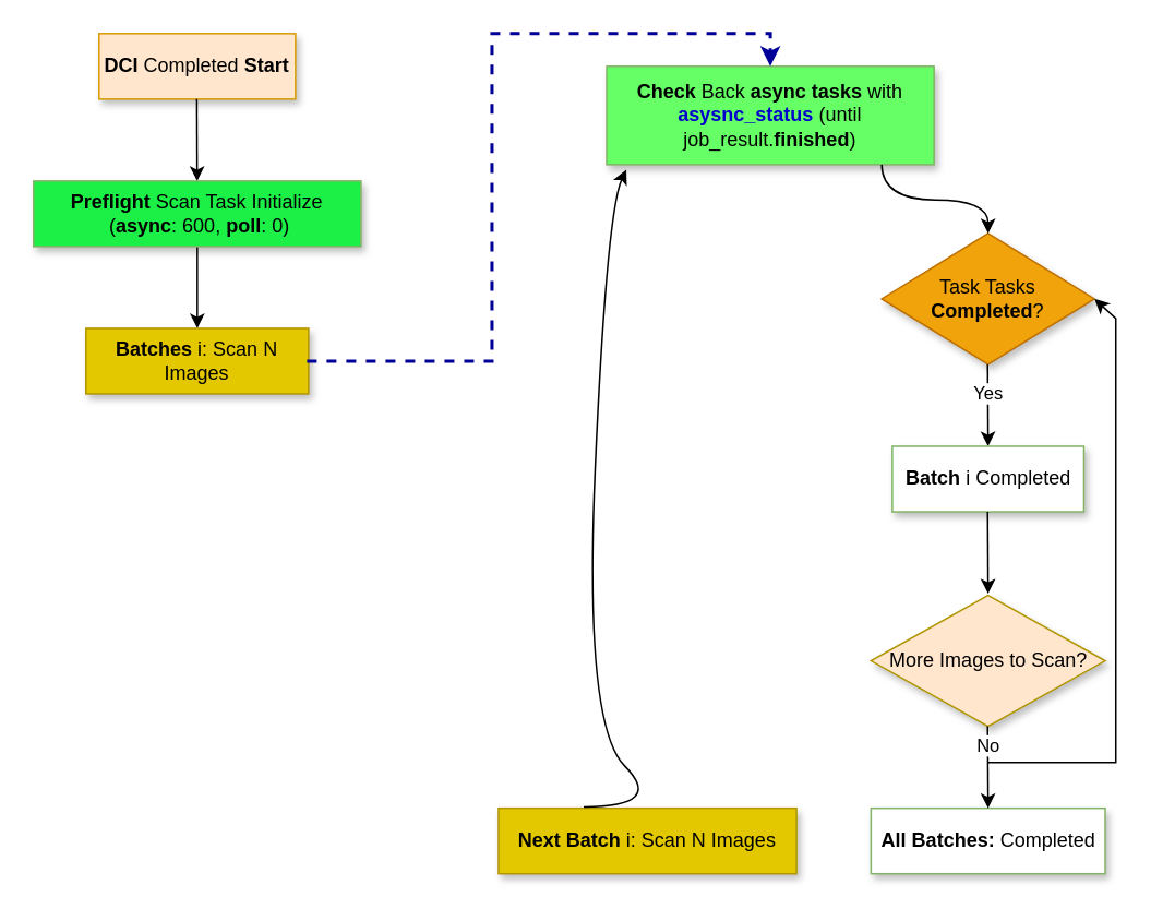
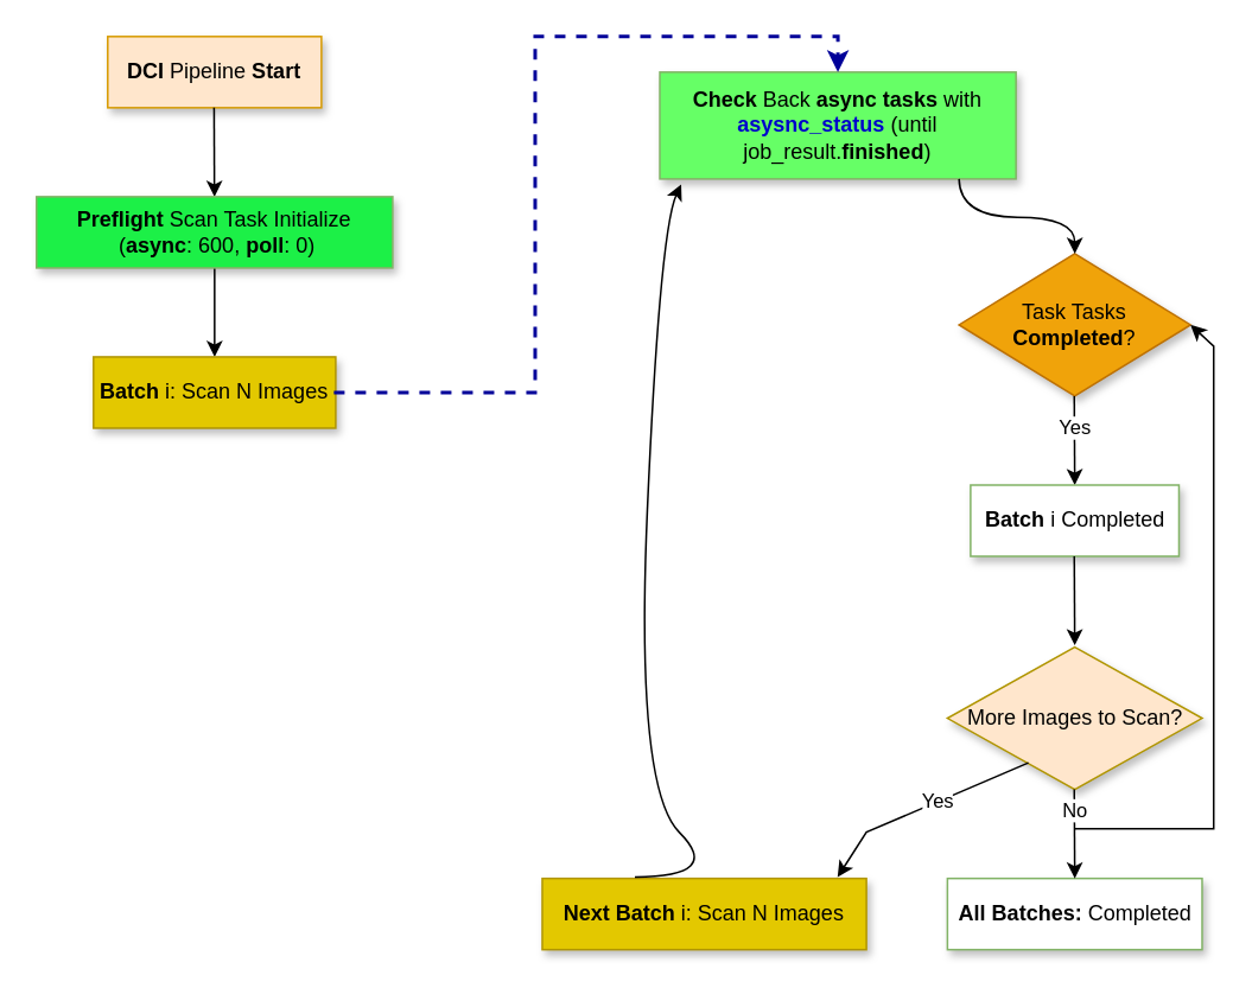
- <mxCell id="2" value="&lt;b&gt;DCI&lt;/b&gt; Completed &lt;b&gt;Start&lt;/b&gt;" style="rounded=0;whiteSpace=wrap;html=1;fillColor=#ffe6cc;strokeColor=#d79b00;shadow=1;" vertex="1" parent="1"><mxGeometry x="60" y="20" width="120" height="40" as="geometry" /></mxCell>
+ <mxCell id="2" value="&lt;b&gt;DCI&lt;/b&gt; Pipeline &lt;b&gt;Start&lt;/b&gt;" style="rounded=0;whiteSpace=wrap;html=1;fillColor=#ffe6cc;strokeColor=#d79b00;shadow=1;" vertex="1" parent="1"><mxGeometry x="60" y="20" width="120" height="40" as="geometry" /></mxCell>
- <mxCell id="6" value="&lt;b&gt;Batches&lt;/b&gt; i: Scan N Images" style="rounded=0;whiteSpace=wrap;html=1;fillColor=#e3c800;strokeColor=#B09500;shadow=1;fontColor=#000000;" vertex="1" parent="1"><mxGeometry x="52" y="200" width="136" height="40" as="geometry" /></mxCell>
+ <mxCell id="6" value="&lt;b&gt;Batch&lt;/b&gt; i: Scan N Images" style="rounded=0;whiteSpace=wrap;html=1;fillColor=#e3c800;strokeColor=#B09500;shadow=1;fontColor=#000000;" vertex="1" parent="1"><mxGeometry x="52" y="200" width="136" height="40" as="geometry" /></mxCell>
+ <mxCell id="21" value="" style="endArrow=classic;html=1;rounded=0;entryX=0.911;entryY=-0.018;entryDx=0;entryDy=0;entryPerimeter=0;exitX=0.318;exitY=0.813;exitDx=0;exitDy=0;exitPerimeter=0;" edge="1" parent="1" source="15" target="19"><mxGeometry width="50" height="50" relative="1" as="geometry"><mxPoint x="570.002" y="428" as="sourcePoint" /><mxPoint x="470.656" y="501.16" as="targetPoint" /><Array as="points"><mxPoint x="486" y="467" /></Array></mxGeometry></mxCell>
+ <mxCell id="22" value="Yes" style="edgeLabel;html=1;align=center;verticalAlign=middle;resizable=0;points=[];" vertex="1" connectable="0" parent="21"><mxGeometry x="-0.126" y="-1" relative="1" as="geometry"><mxPoint as="offset" /></mxGeometry></mxCell>
